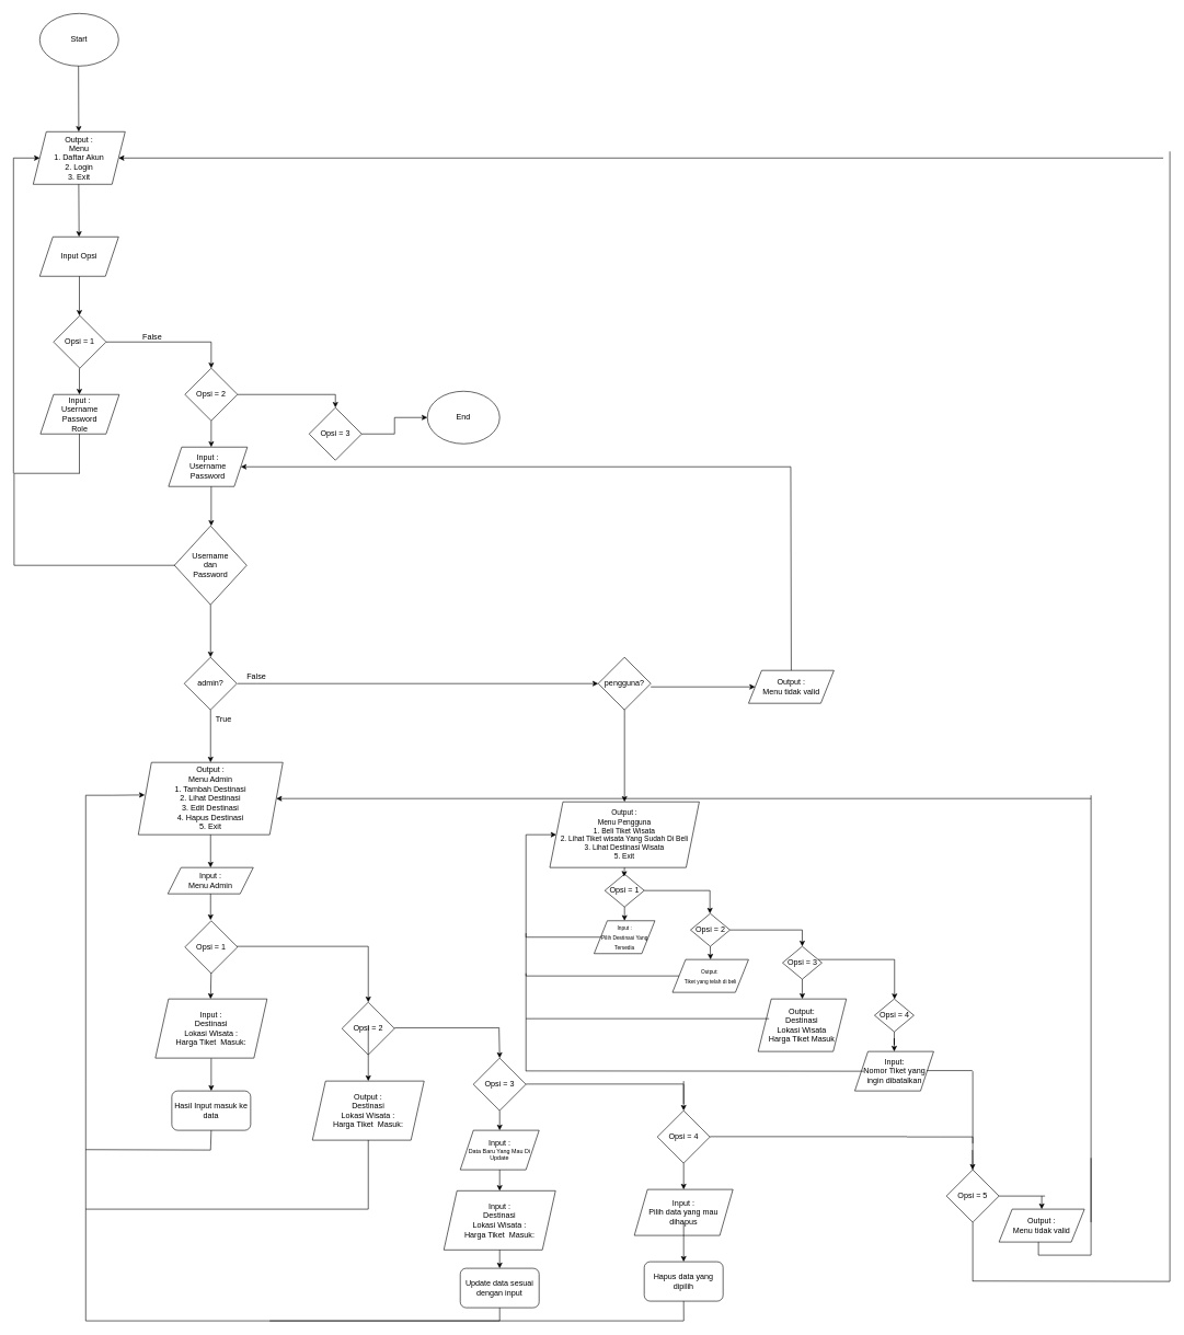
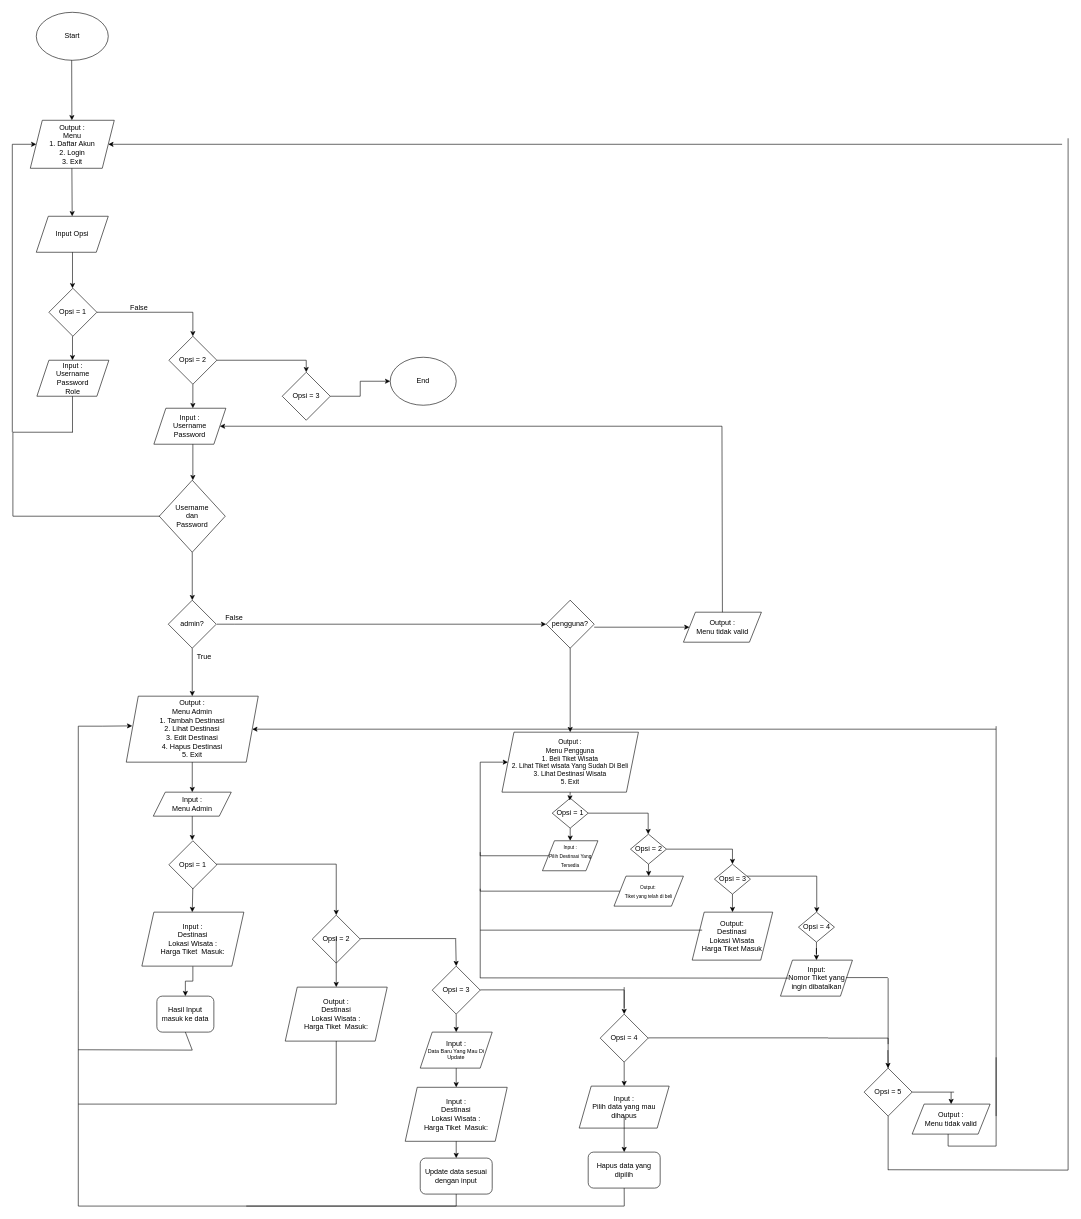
- <mxCell id="42" value="Hasil Input masuk ke data" style="rounded=1;whiteSpace=wrap;html=1;" parent="1" vertex="1"><mxGeometry x="261" y="1660" width="120" height="60" as="geometry" /></mxCell>
+ <mxCell id="42" value="Hasil Input masuk ke data" style="rounded=1;whiteSpace=wrap;html=1;" parent="1" vertex="1"><mxGeometry x="261" y="1660" width="95" height="60" as="geometry" /></mxCell>
